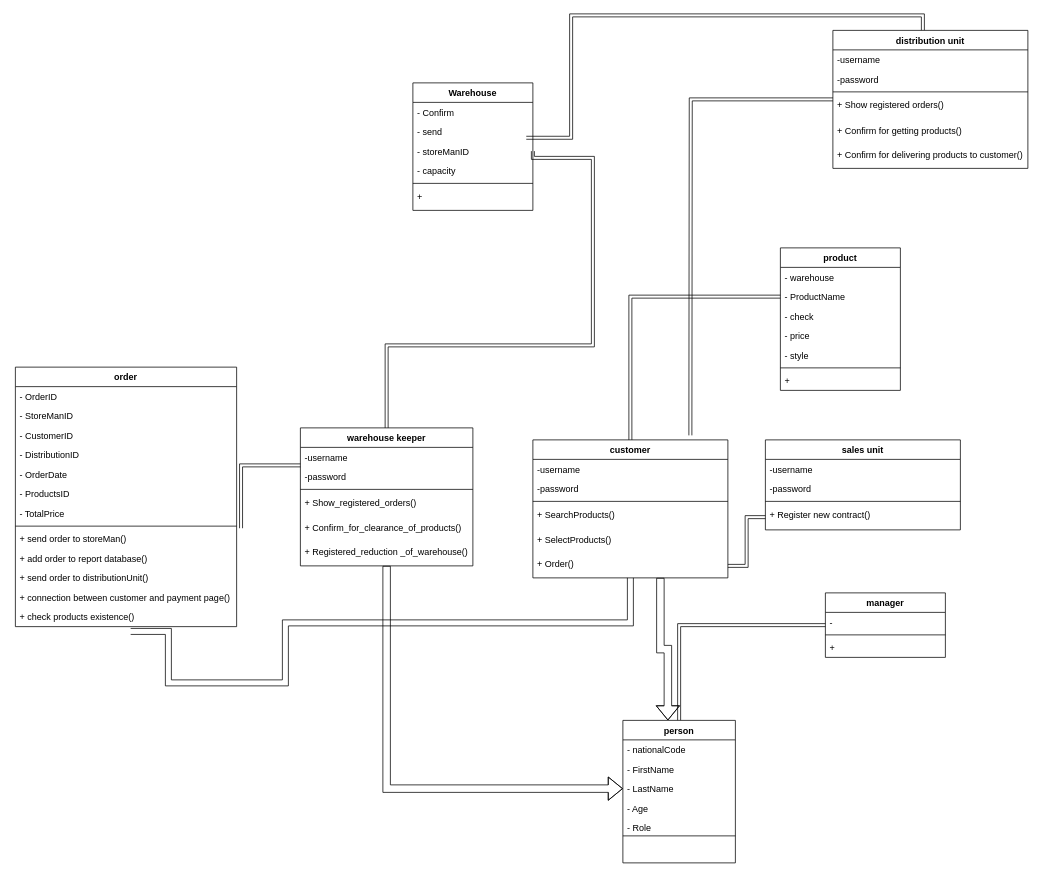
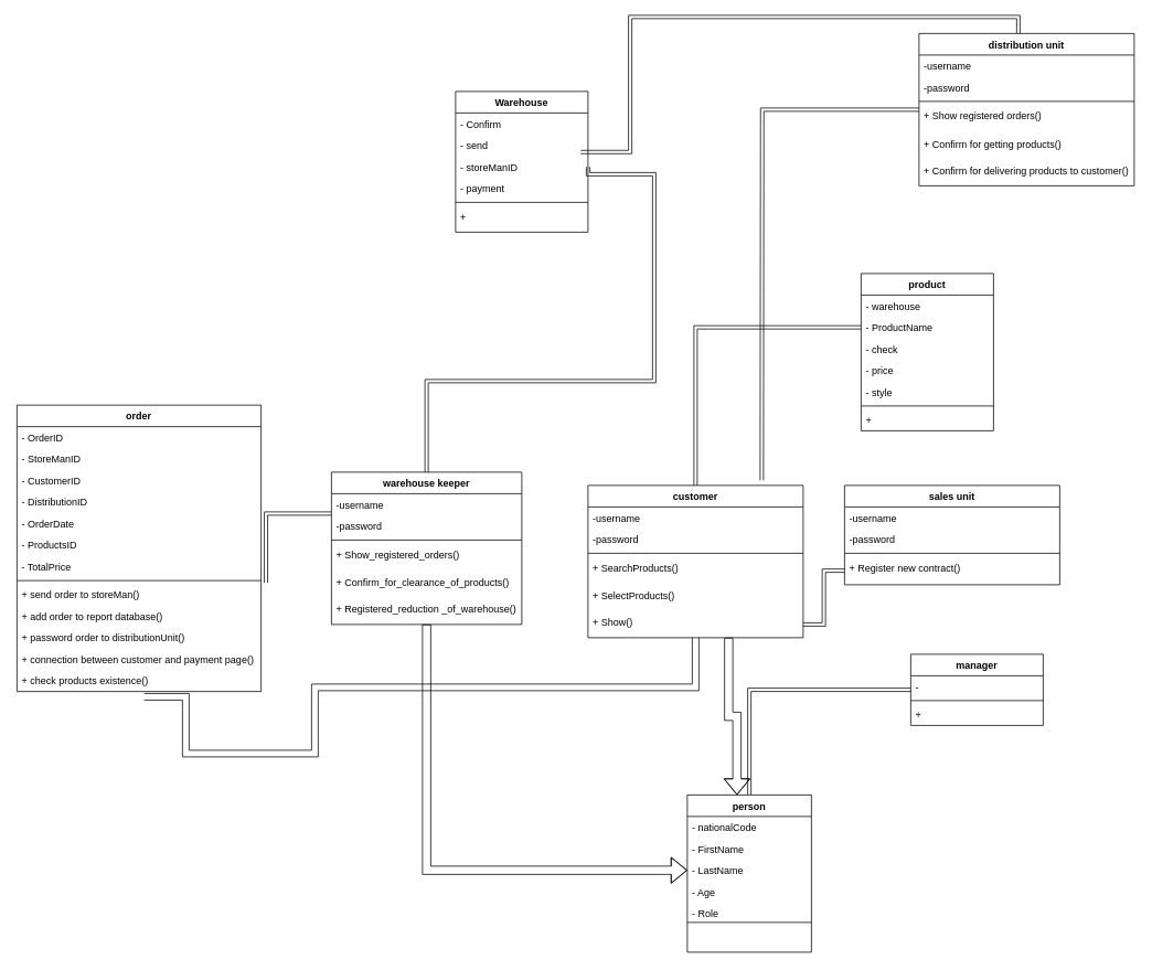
- <mxCell id="76" value="- capacity" style="text;strokeColor=none;fillColor=none;align=left;verticalAlign=top;spacingLeft=4;spacingRight=4;overflow=hidden;rotatable=0;points=[[0,0.5],[1,0.5]];portConstraint=eastwest;" parent="72" vertex="1"><mxGeometry y="104" width="160" height="26" as="geometry" /></mxCell>
+ <mxCell id="76" value="- payment" style="text;strokeColor=none;fillColor=none;align=left;verticalAlign=top;spacingLeft=4;spacingRight=4;overflow=hidden;rotatable=0;points=[[0,0.5],[1,0.5]];portConstraint=eastwest;" parent="72" vertex="1"><mxGeometry y="104" width="160" height="26" as="geometry" /></mxCell>
- <mxCell id="24" value="+ Order()&#10;" style="text;strokeColor=none;fillColor=none;align=left;verticalAlign=top;spacingLeft=4;spacingRight=4;overflow=hidden;rotatable=0;points=[[0,0.5],[1,0.5]];portConstraint=eastwest;" vertex="1" parent="18"><mxGeometry y="152" width="260" height="32" as="geometry" /></mxCell>
+ <mxCell id="24" value="+ Show()&#10;" style="text;strokeColor=none;fillColor=none;align=left;verticalAlign=top;spacingLeft=4;spacingRight=4;overflow=hidden;rotatable=0;points=[[0,0.5],[1,0.5]];portConstraint=eastwest;" vertex="1" parent="18"><mxGeometry y="152" width="260" height="32" as="geometry" /></mxCell>
- <mxCell id="69" value="+ send order to distributionUnit()" style="text;strokeColor=none;fillColor=none;align=left;verticalAlign=top;spacingLeft=4;spacingRight=4;overflow=hidden;rotatable=0;points=[[0,0.5],[1,0.5]];portConstraint=eastwest;" parent="58" vertex="1"><mxGeometry y="268" width="295" height="26" as="geometry" /></mxCell>
+ <mxCell id="69" value="+ password order to distributionUnit()" style="text;strokeColor=none;fillColor=none;align=left;verticalAlign=top;spacingLeft=4;spacingRight=4;overflow=hidden;rotatable=0;points=[[0,0.5],[1,0.5]];portConstraint=eastwest;" parent="58" vertex="1"><mxGeometry y="268" width="295" height="26" as="geometry" /></mxCell>
